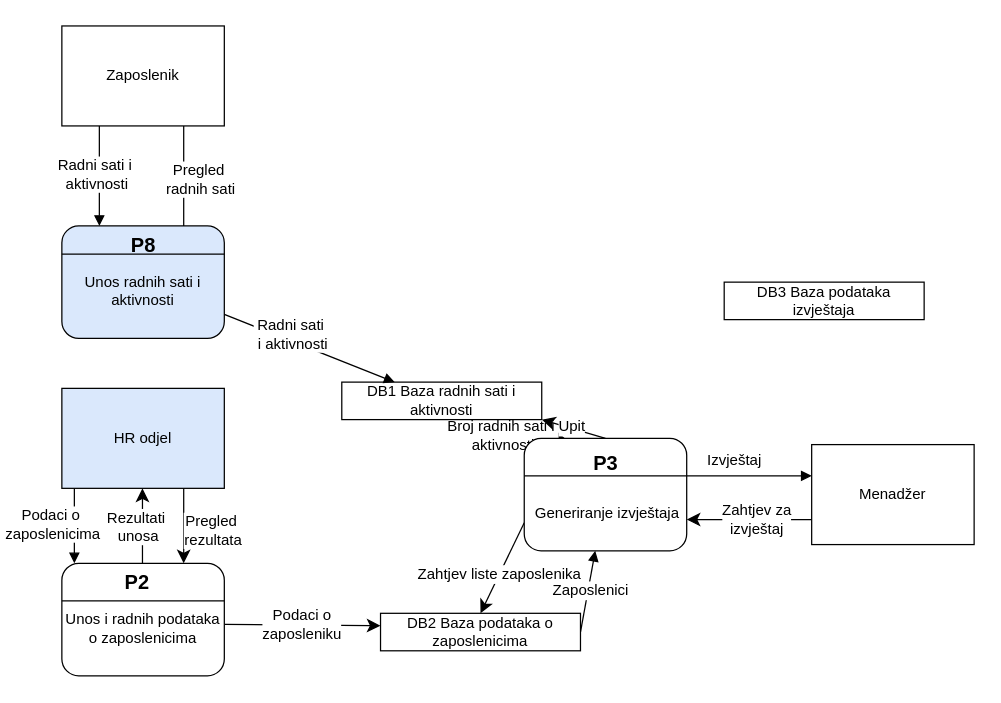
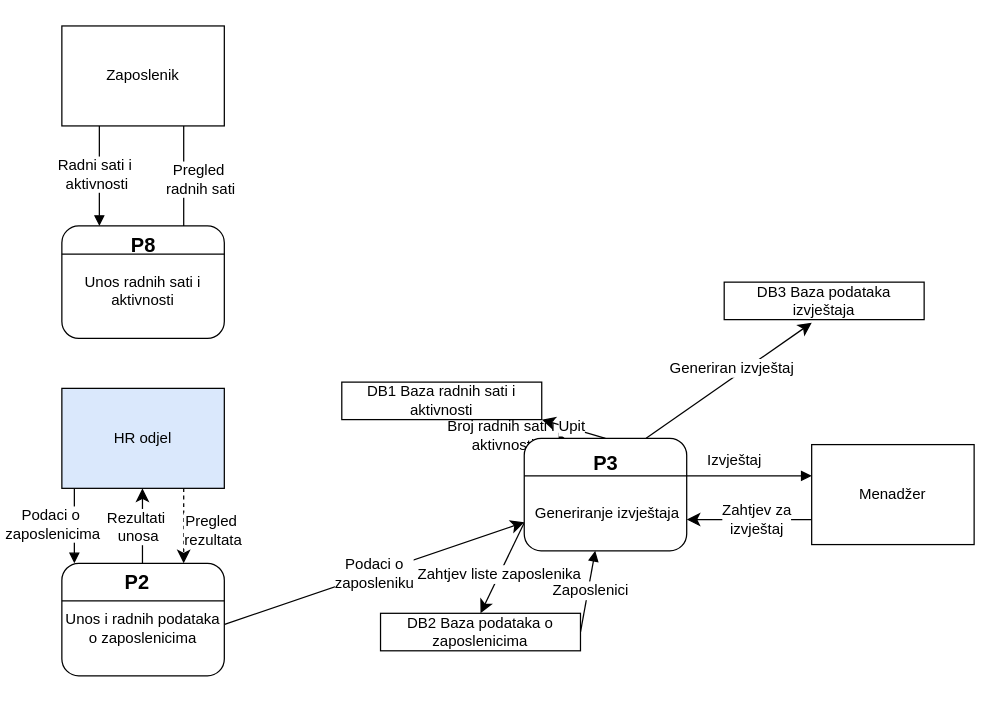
- <mxCell id="5" value="&lt;div&gt;&lt;br&gt;&lt;/div&gt;Unos radnih sati i aktivnosti" style="rounded=1;whiteSpace=wrap;html=1;fillColor=#dae8fc;" vertex="1" parent="1"><mxGeometry x="20" y="180" width="130" height="90" as="geometry" /></mxCell>
+ <mxCell id="5" value="&lt;div&gt;&lt;br&gt;&lt;/div&gt;Unos radnih sati i aktivnosti" style="rounded=1;whiteSpace=wrap;html=1;" vertex="1" parent="1"><mxGeometry x="20" y="180" width="130" height="90" as="geometry" /></mxCell>
- <mxCell id="21" value="" style="endArrow=block;endFill=1;" edge="1" parent="1" source="5" target="8"><mxGeometry relative="1" as="geometry" /></mxCell>
- <mxCell id="22" value="Radni sati&lt;div&gt;&amp;nbsp;i aktivnosti&lt;/div&gt;" style="edgeLabel;html=1;align=center;verticalAlign=middle;resizable=0;points=[];fontSize=12;" vertex="1" connectable="0" parent="21"><mxGeometry x="-0.408" y="1" relative="1" as="geometry"><mxPoint x="12" y="1" as="offset" /></mxGeometry></mxCell>
+ <mxCell id="41" style="edgeStyle=none;curved=1;rounded=0;orthogonalLoop=1;jettySize=auto;html=1;exitX=0.75;exitY=0;exitDx=0;exitDy=0;entryX=0.438;entryY=1.083;entryDx=0;entryDy=0;entryPerimeter=0;fontSize=12;startSize=8;endSize=8;" edge="1" parent="1" source="17" target="40"><mxGeometry relative="1" as="geometry" /></mxCell>
+ <mxCell id="42" value="Generiran izvještaj" style="edgeLabel;html=1;align=center;verticalAlign=middle;resizable=0;points=[];fontSize=12;" vertex="1" connectable="0" parent="41"><mxGeometry x="0.092" y="8" relative="1" as="geometry"><mxPoint as="offset" /></mxGeometry></mxCell>
- <mxCell id="28" style="edgeStyle=none;curved=1;rounded=0;orthogonalLoop=1;jettySize=auto;html=1;exitX=0.75;exitY=1;exitDx=0;exitDy=0;entryX=0.75;entryY=0;entryDx=0;entryDy=0;fontSize=12;startSize=8;endSize=8;" edge="1" parent="1" source="30" target="12"><mxGeometry relative="1" as="geometry" /></mxCell>
+ <mxCell id="28" style="edgeStyle=none;curved=1;rounded=0;orthogonalLoop=1;jettySize=auto;html=1;exitX=0.75;exitY=1;exitDx=0;exitDy=0;entryX=0.75;entryY=0;entryDx=0;entryDy=0;fontSize=12;startSize=8;endSize=8;dashed=1;" edge="1" parent="1" source="30" target="12"><mxGeometry relative="1" as="geometry" /></mxCell>
- <mxCell id="9" value="&lt;div&gt;Podaci o &lt;br&gt;zaposleniku&lt;/div&gt;" style="edgeStyle=none;curved=1;rounded=0;orthogonalLoop=1;jettySize=auto;html=1;entryX=0;entryY=0.33;entryDx=0;entryDy=0;fontSize=12;startSize=8;endSize=8;exitX=1.002;exitY=0.543;exitDx=0;exitDy=0;exitPerimeter=0;entryPerimeter=0;" edge="1" parent="1" source="12" target="31"><mxGeometry relative="1" as="geometry" /></mxCell>
+ <mxCell id="9" value="&lt;div&gt;Podaci o &lt;br&gt;zaposleniku&lt;/div&gt;" style="edgeStyle=none;curved=1;rounded=0;orthogonalLoop=1;jettySize=auto;html=1;fontSize=12;startSize=8;endSize=8;exitX=1.002;exitY=0.543;exitDx=0;exitDy=0;exitPerimeter=0;" edge="1" parent="1" source="12" target="17"><mxGeometry relative="1" as="geometry" /></mxCell>
